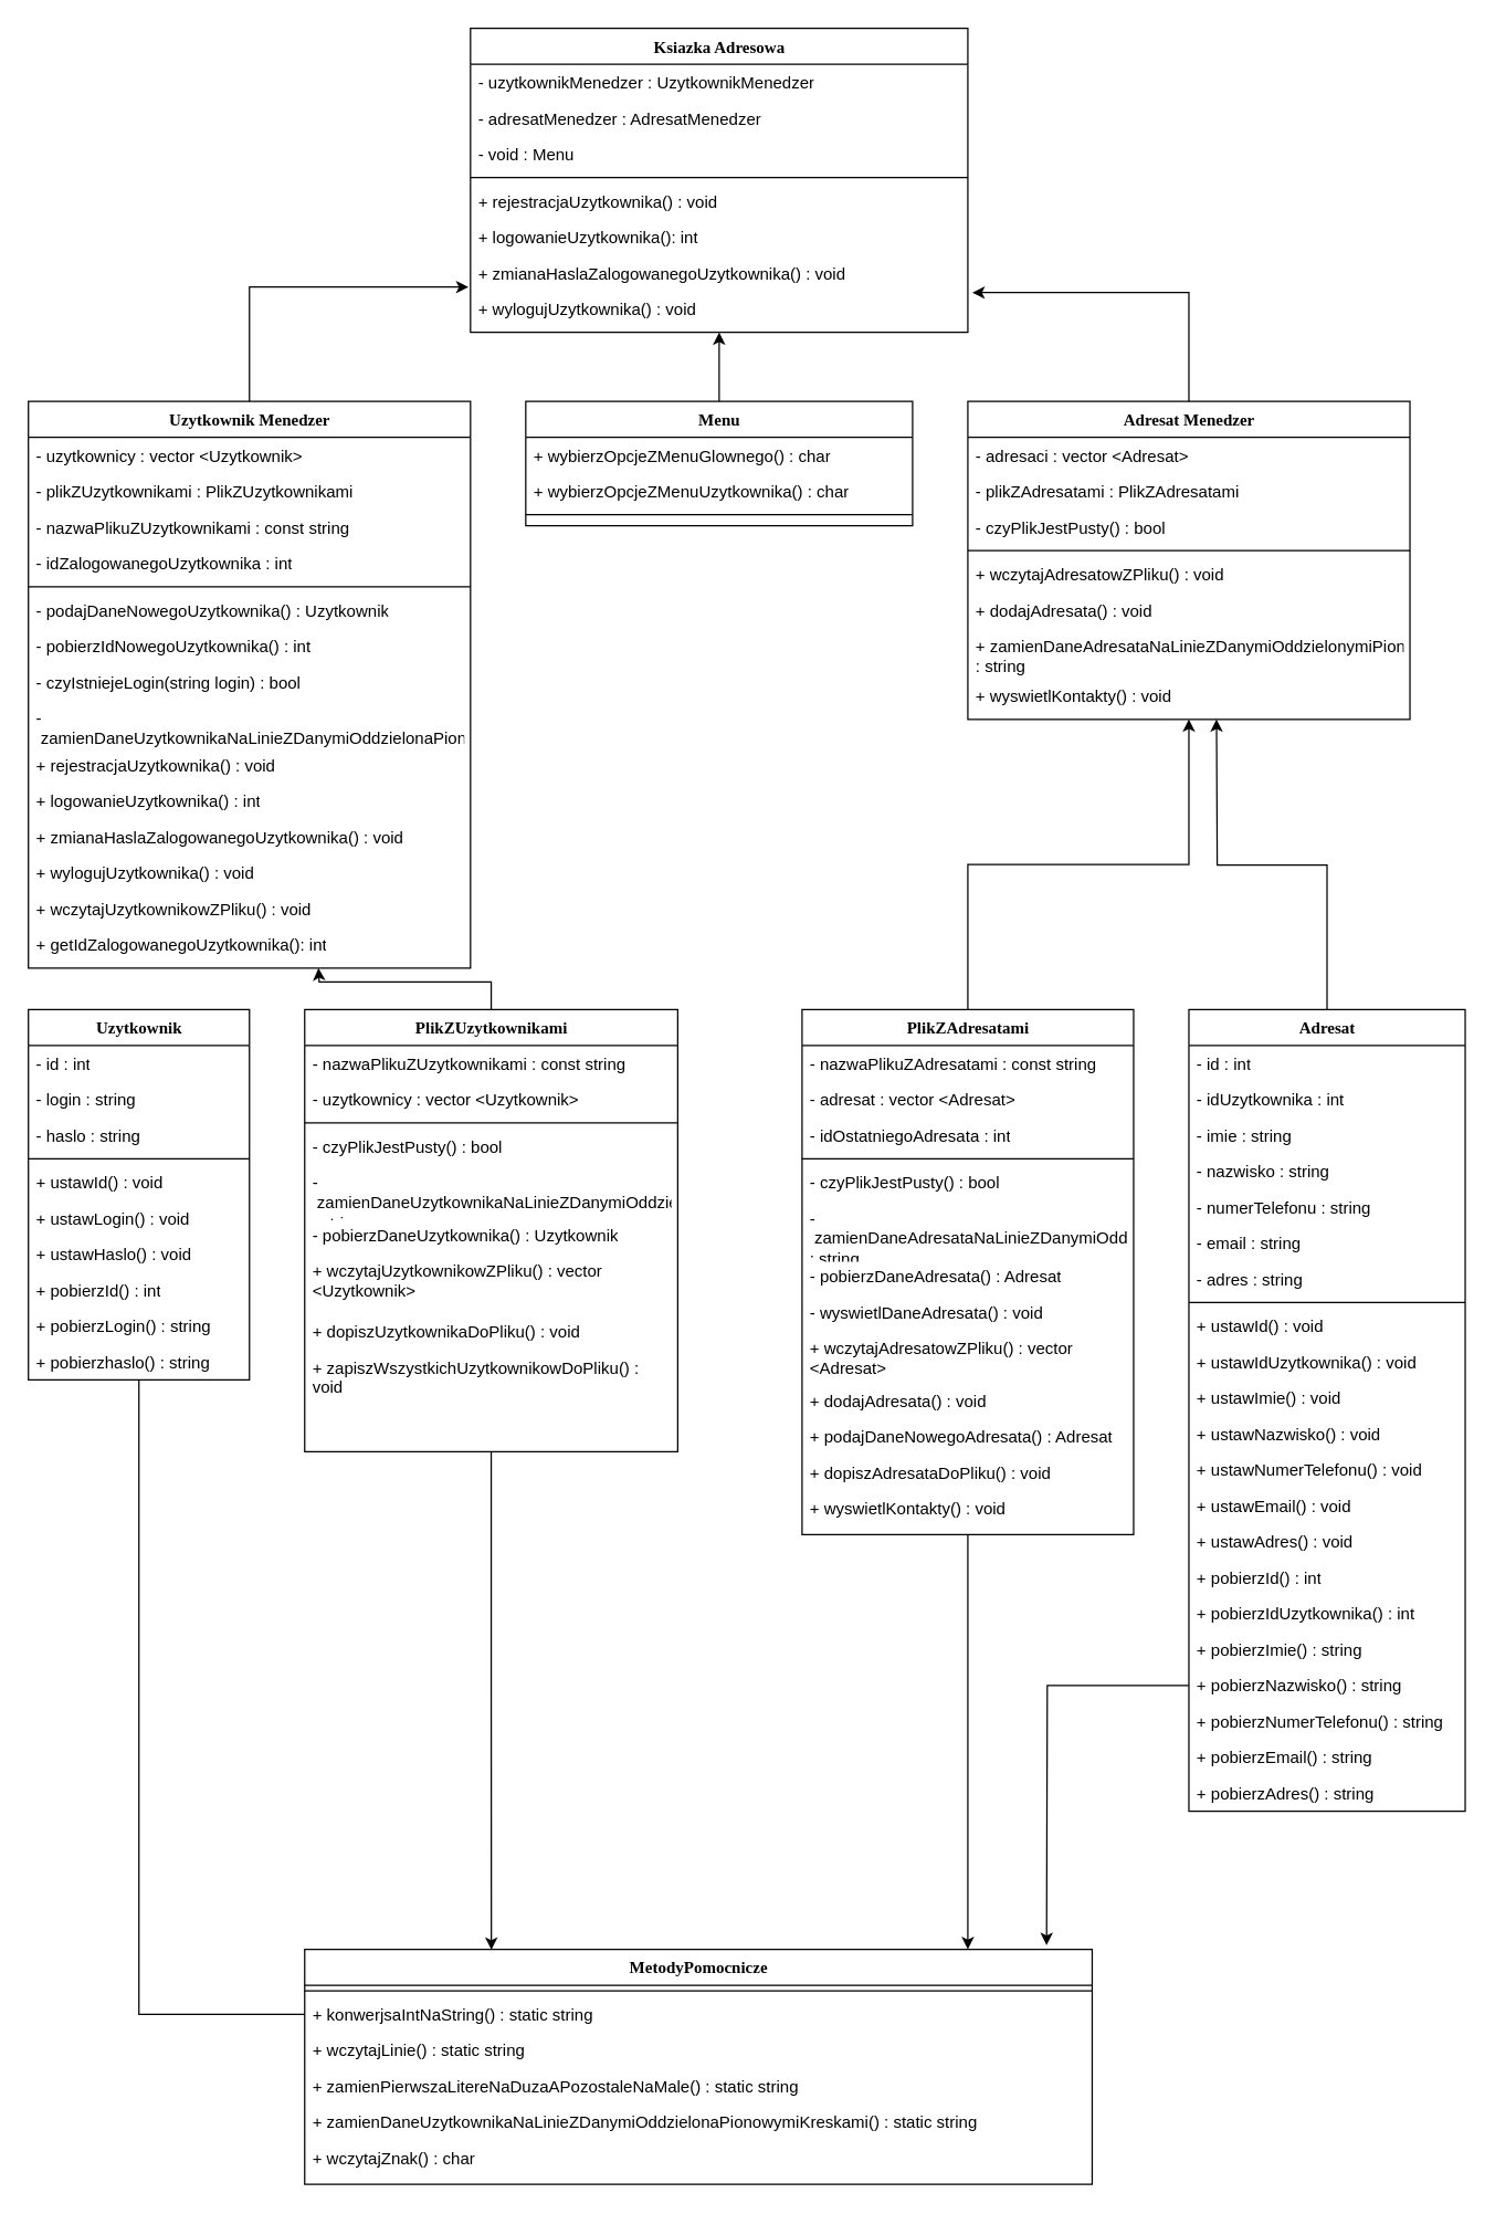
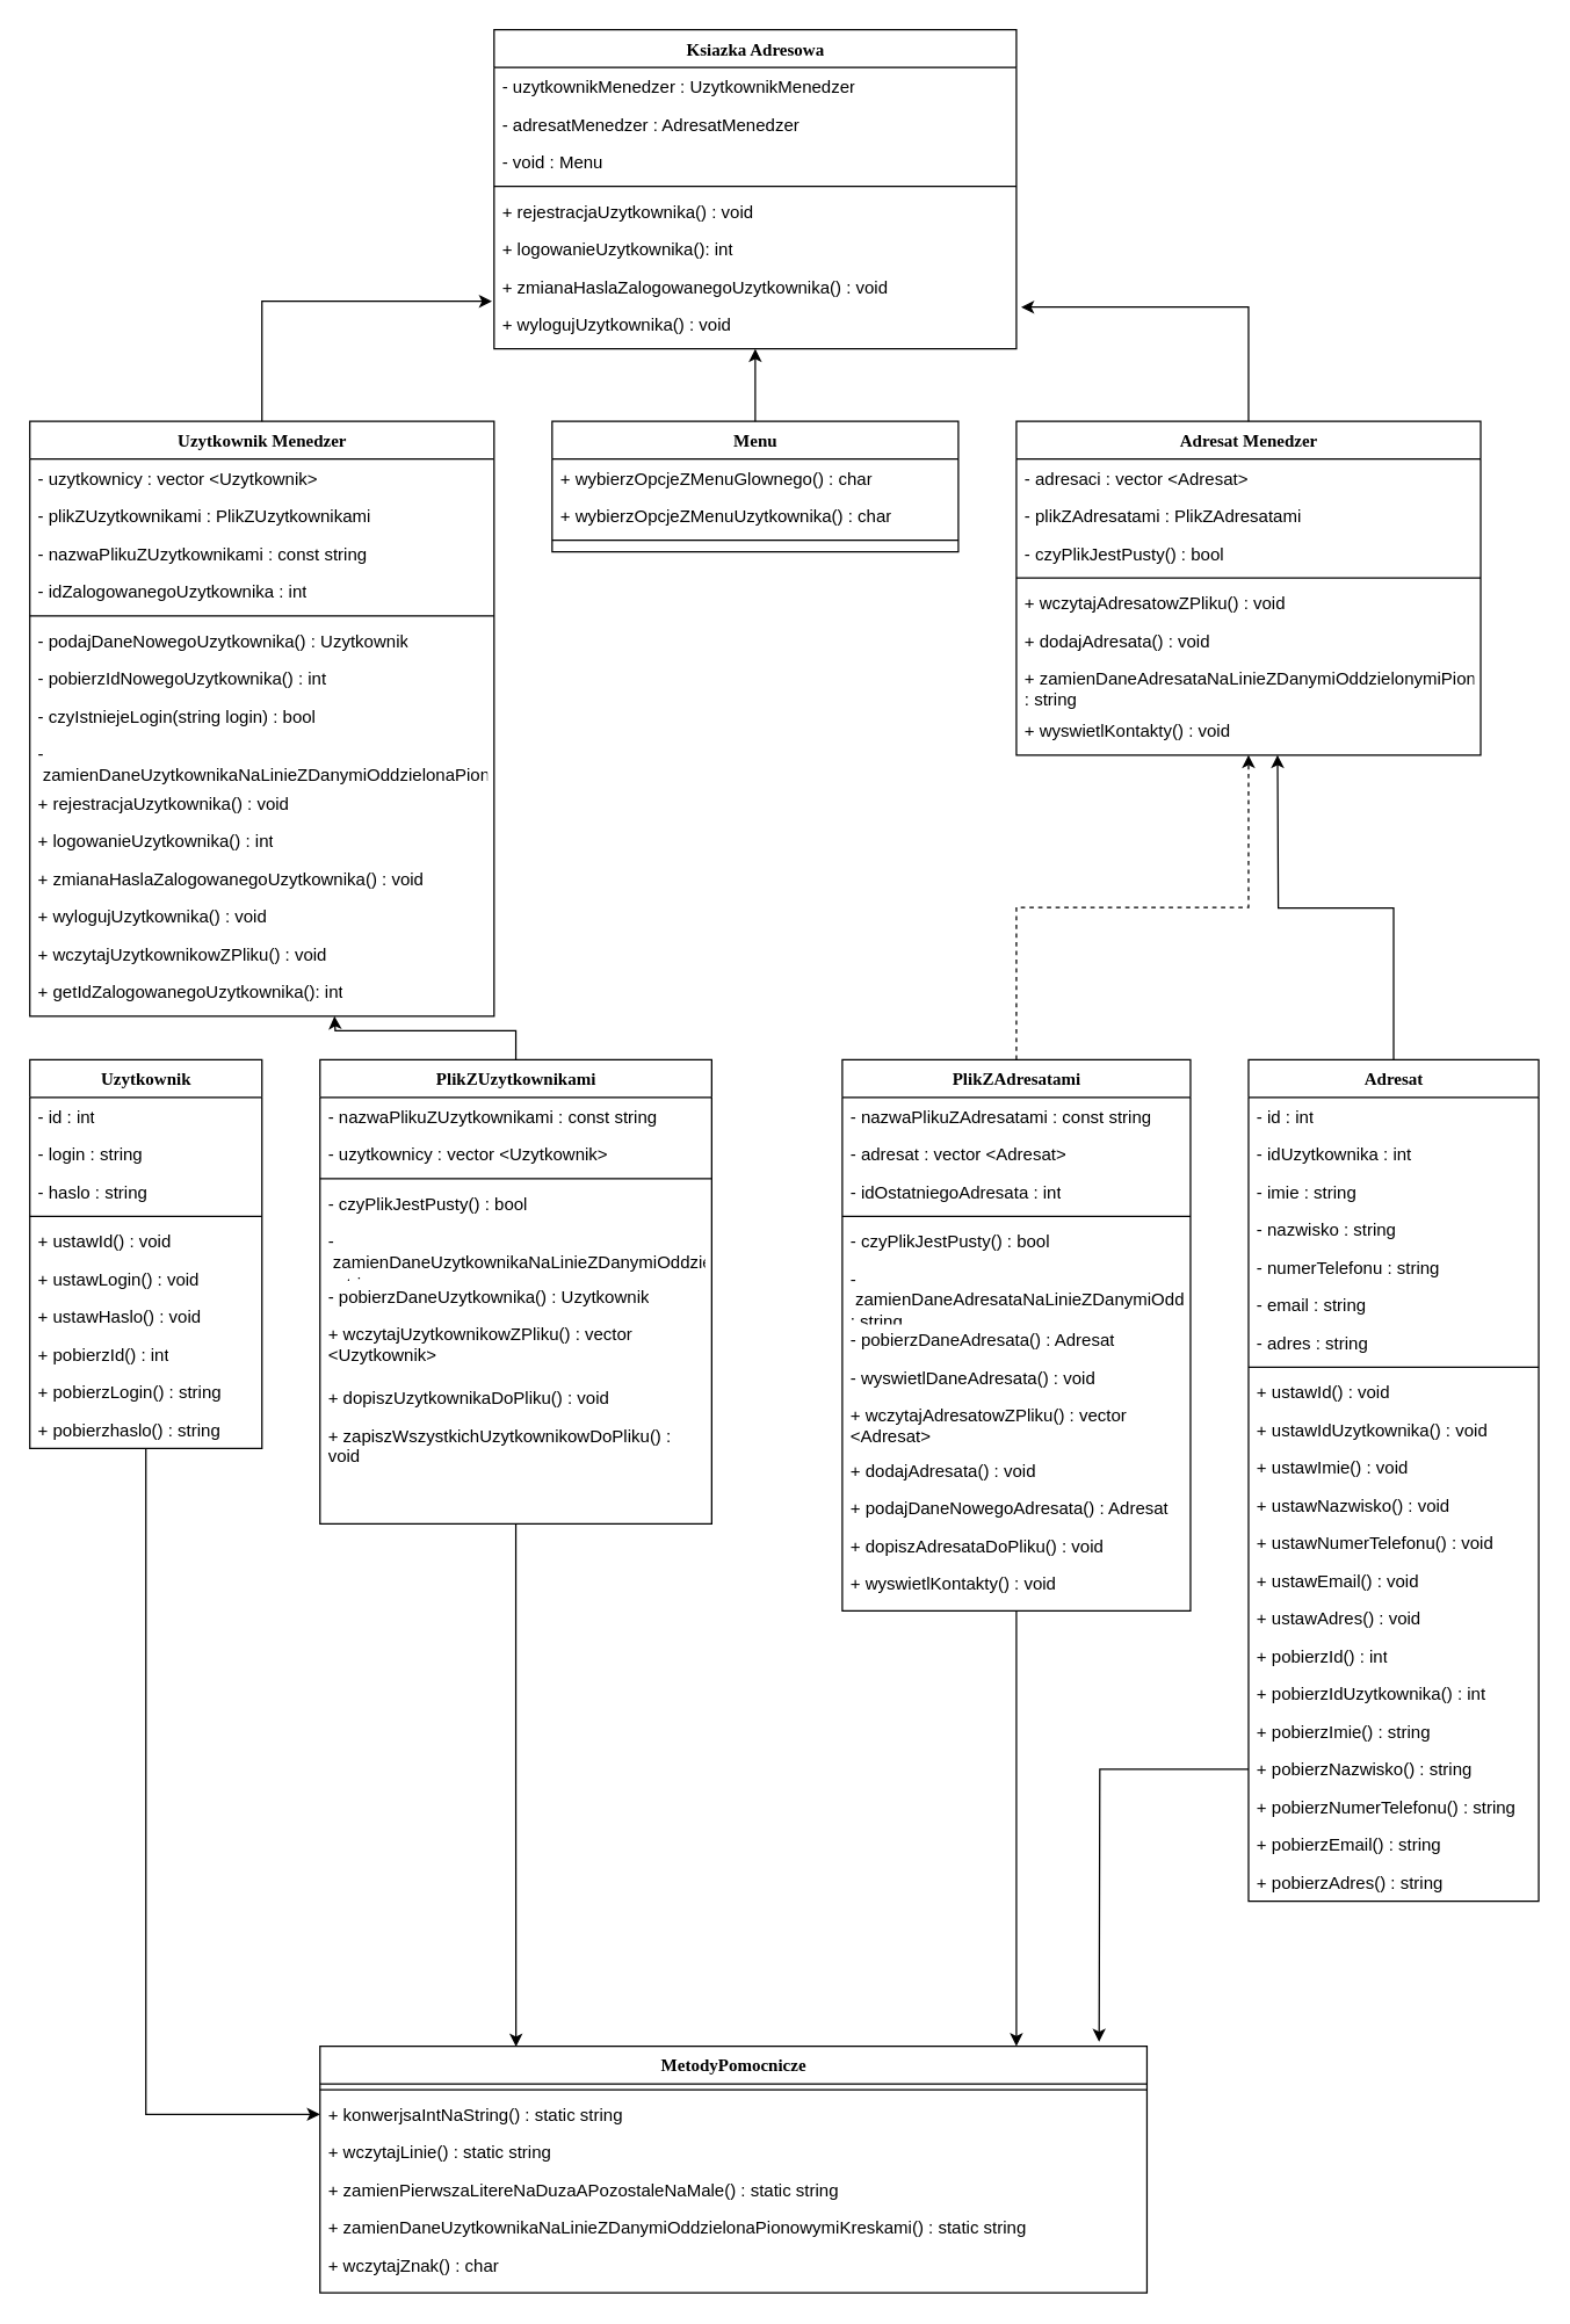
- <mxCell id="80" style="edgeStyle=orthogonalEdgeStyle;rounded=0;orthogonalLoop=1;jettySize=auto;html=1;entryX=0.5;entryY=1;entryDx=0;entryDy=0;" edge="1" parent="1" source="82" target="29"><mxGeometry relative="1" as="geometry" /></mxCell>
+ <mxCell id="80" style="edgeStyle=orthogonalEdgeStyle;rounded=0;orthogonalLoop=1;jettySize=auto;html=1;entryX=0.5;entryY=1;entryDx=0;entryDy=0;dashed=1;" edge="1" parent="1" source="82" target="29"><mxGeometry relative="1" as="geometry" /></mxCell>
- <mxCell id="43" style="edgeStyle=orthogonalEdgeStyle;rounded=0;orthogonalLoop=1;jettySize=auto;html=1;entryX=0;entryY=0.5;entryDx=0;entryDy=0;endArrow=none;" edge="1" parent="1" source="44" target="110"><mxGeometry relative="1" as="geometry" /></mxCell>
+ <mxCell id="43" style="edgeStyle=orthogonalEdgeStyle;rounded=0;orthogonalLoop=1;jettySize=auto;html=1;entryX=0;entryY=0.5;entryDx=0;entryDy=0;" edge="1" parent="1" source="44" target="110"><mxGeometry relative="1" as="geometry" /></mxCell>
